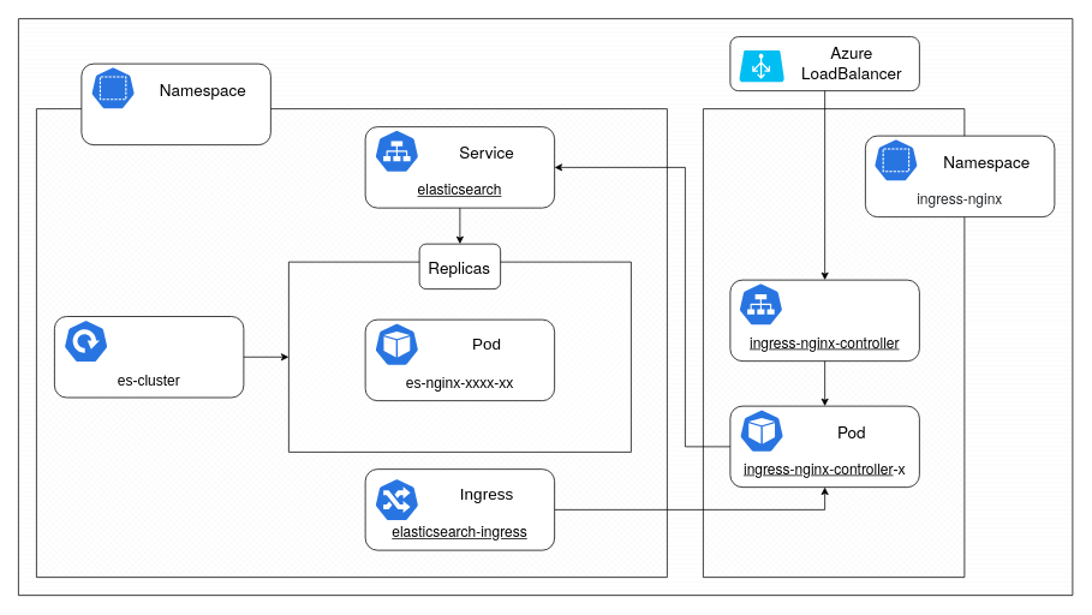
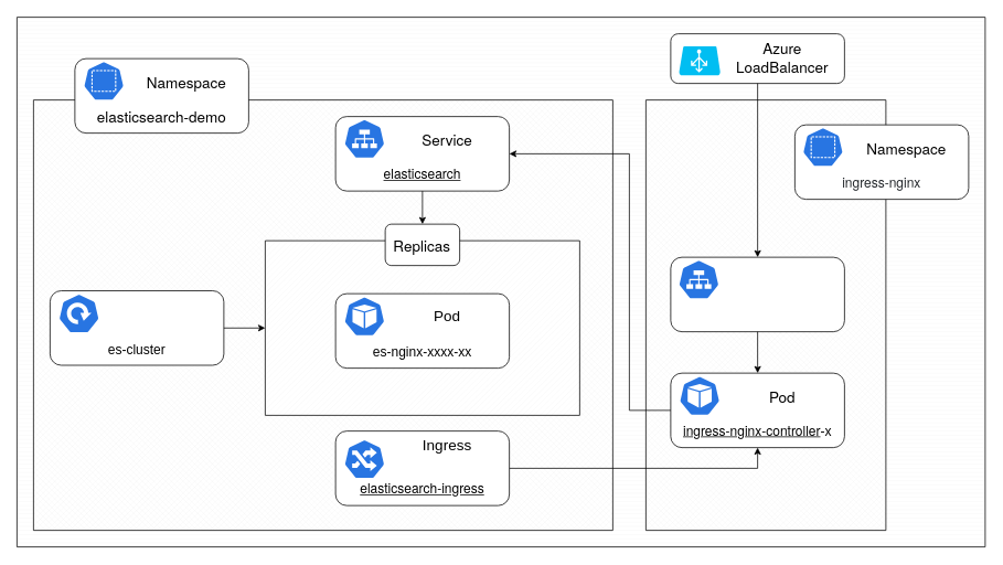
+ <mxCell id="33" value="&lt;div style=&quot;text-align: left&quot;&gt;&lt;span style=&quot;font-family: &amp;#34;helvetica neue&amp;#34; , &amp;#34;helvetica&amp;#34; , &amp;#34;arial&amp;#34; , sans-serif ; font-size: 18px ; background-color: rgb(255 , 255 , 255)&quot;&gt;elasticsearch-demo&lt;/span&gt;&lt;br&gt;&lt;/div&gt;" style="text;html=1;strokeColor=none;fillColor=none;align=center;verticalAlign=middle;whiteSpace=wrap;rounded=0;fontSize=16;" vertex="1" parent="30"><mxGeometry x="10" y="60" width="190" height="20" as="geometry" /></mxCell>
- <mxCell id="7" value="&lt;div style=&quot;text-align: left&quot;&gt;&lt;a href=&quot;http://localhost:8001/ingress-nginx/Service/ingress-nginx-controller&quot; class=&quot;ServiceColor EntityReference&quot; style=&quot;box-sizing: border-box ; background-color: rgb(255 , 255 , 255) ; font-family: &amp;#34;helvetica neue&amp;#34; , &amp;#34;helvetica&amp;#34; , &amp;#34;arial&amp;#34; , sans-serif ; color: black&quot;&gt;ingress-nginx-controller&lt;/a&gt;&lt;br&gt;&lt;/div&gt;" style="text;html=1;strokeColor=none;fillColor=none;align=center;verticalAlign=middle;whiteSpace=wrap;rounded=0;fontSize=16;" vertex="1" parent="5"><mxGeometry x="10" y="60" width="190" height="20" as="geometry" /></mxCell>
- <mxCell id="54" value="&lt;font style=&quot;font-size: 18px&quot;&gt;Ingress&lt;/font&gt;" style="text;html=1;strokeColor=none;fillColor=none;align=center;verticalAlign=middle;whiteSpace=wrap;rounded=0;" vertex="1" parent="52"><mxGeometry x="70" y="17.5" width="130" height="20" as="geometry" /></mxCell>
+ <mxCell id="54" value="&lt;font style=&quot;font-size: 18px&quot;&gt;Ingress&lt;/font&gt;" style="text;html=1;strokeColor=none;fillColor=none;align=center;verticalAlign=middle;whiteSpace=wrap;rounded=0;" vertex="1" parent="52"><mxGeometry x="70" y="7.5" width="130" height="20" as="geometry" /></mxCell>
